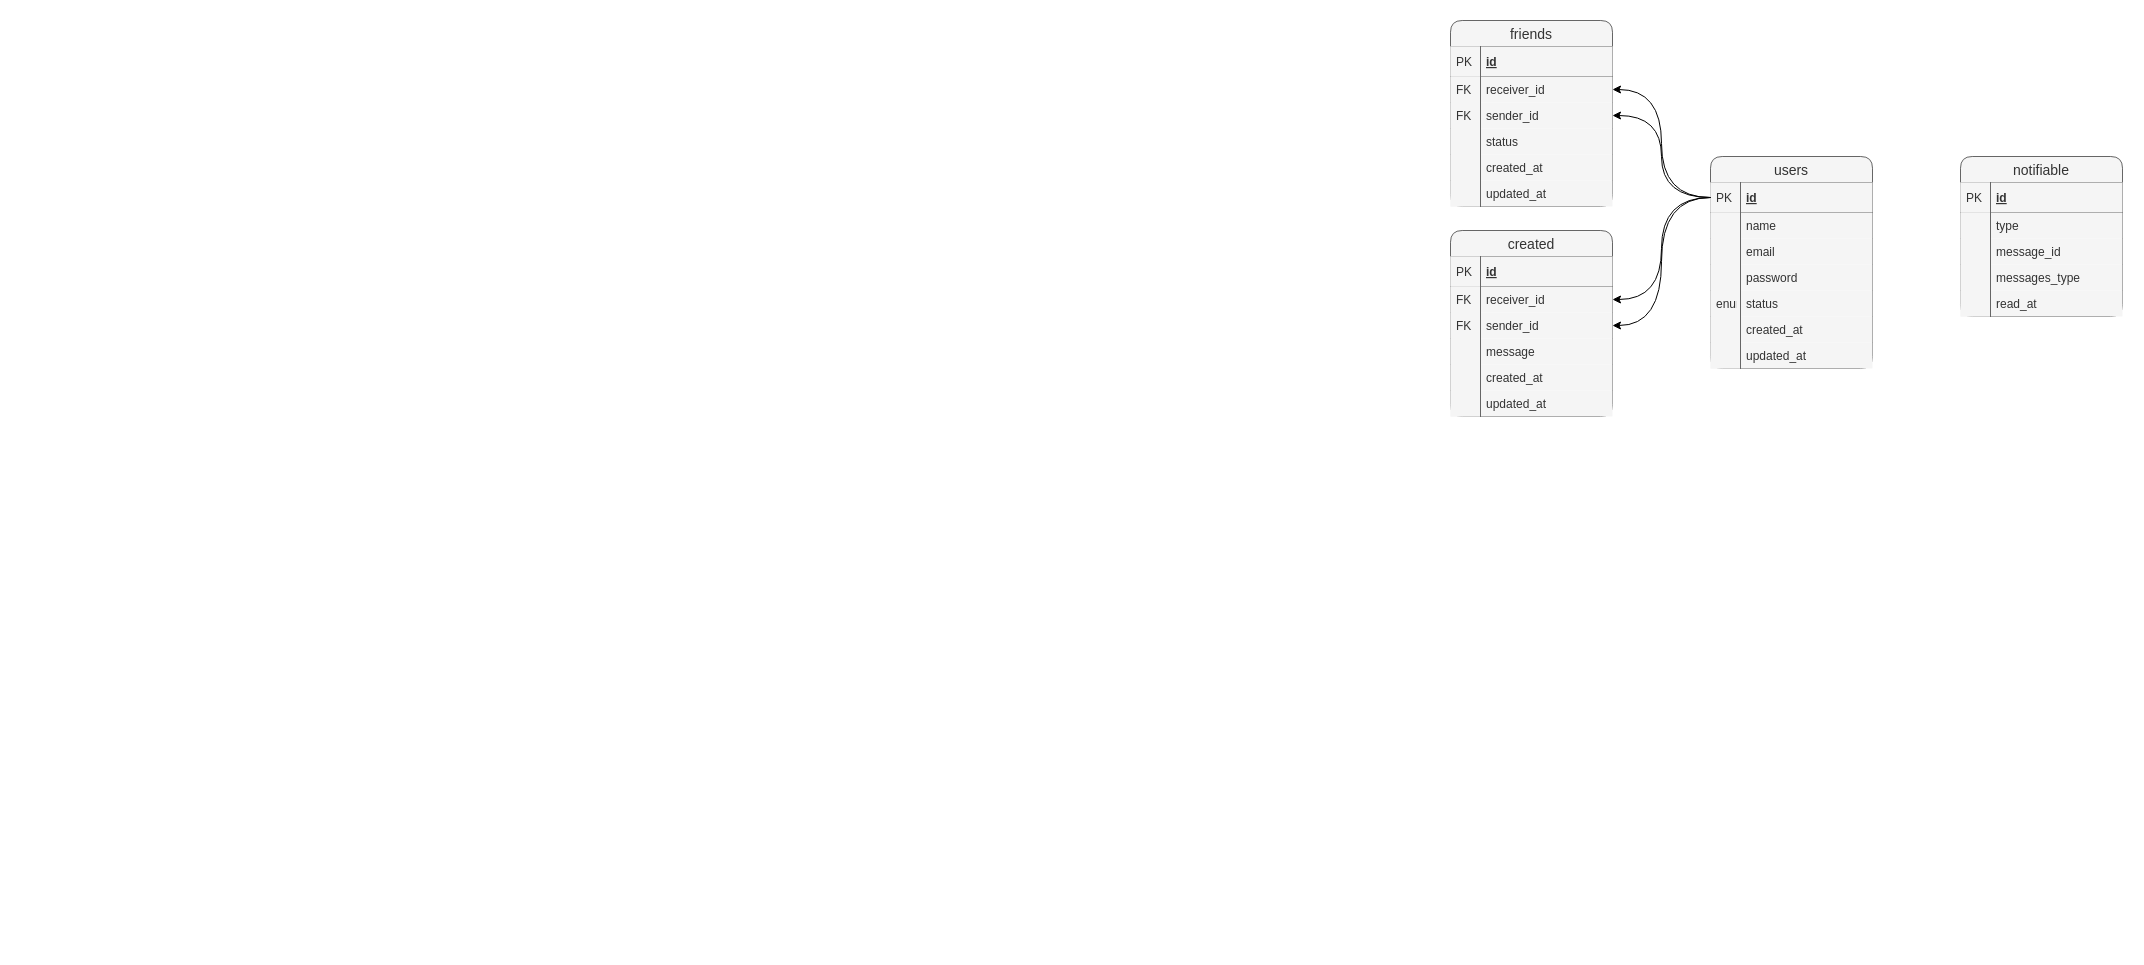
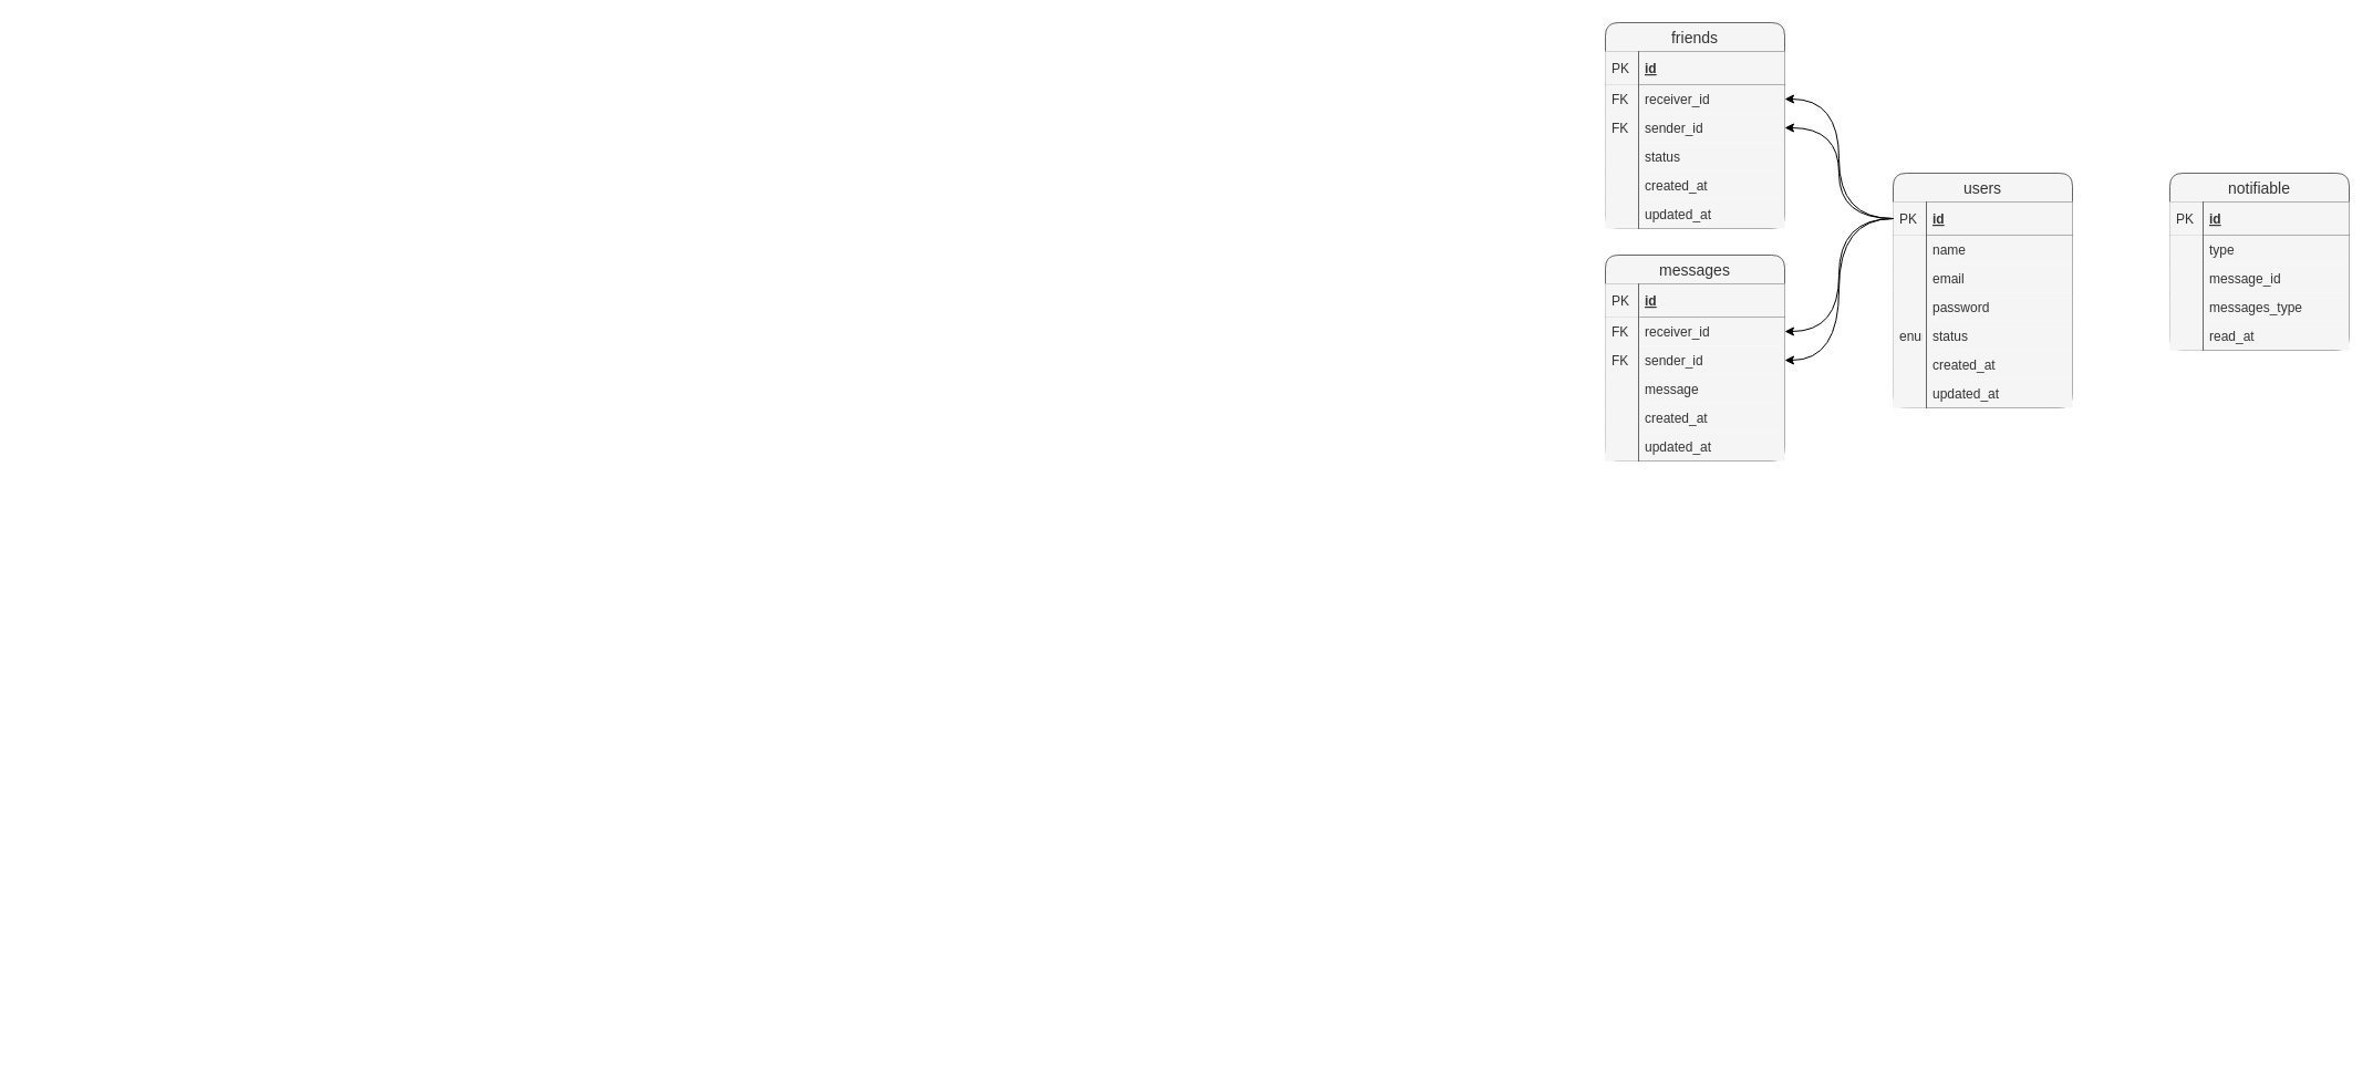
- <mxCell id="28" value="created" style="swimlane;fontStyle=0;childLayout=stackLayout;horizontal=1;startSize=26;fillColor=#f5f5f5;horizontalStack=0;resizeParent=1;resizeParentMax=0;resizeLast=0;collapsible=1;marginBottom=0;swimlaneFillColor=#ffffff;align=center;fontSize=14;fontColor=#333333;strokeColor=#666666;rounded=1;" parent="1" vertex="1"><mxGeometry x="1450" y="230" width="162" height="186" as="geometry" /></mxCell>
+ <mxCell id="28" value="messages" style="swimlane;fontStyle=0;childLayout=stackLayout;horizontal=1;startSize=26;fillColor=#f5f5f5;horizontalStack=0;resizeParent=1;resizeParentMax=0;resizeLast=0;collapsible=1;marginBottom=0;swimlaneFillColor=#ffffff;align=center;fontSize=14;fontColor=#333333;strokeColor=#666666;rounded=1;" parent="1" vertex="1"><mxGeometry x="1450" y="230" width="162" height="186" as="geometry" /></mxCell>
